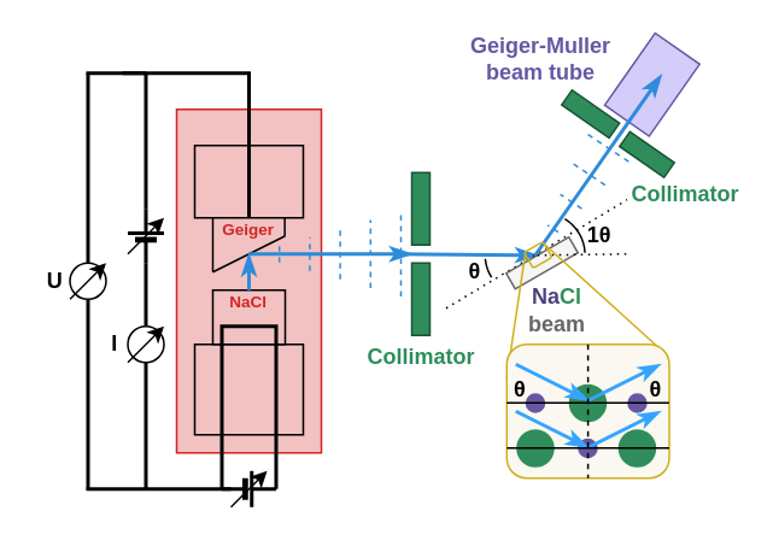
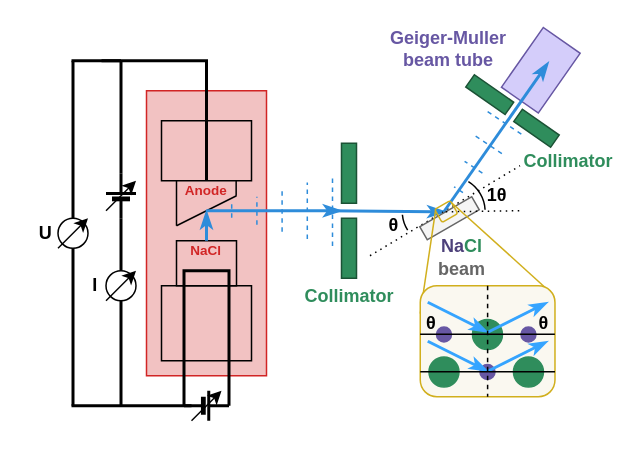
- <mxCell id="47" value="&lt;font size=&quot;1&quot;&gt;&lt;b style=&quot;font-size: 9px;&quot;&gt;Geiger&lt;/b&gt;&lt;/font&gt;" style="text;html=1;strokeColor=none;fillColor=none;align=center;verticalAlign=middle;whiteSpace=wrap;rounded=0;labelBackgroundColor=none;fontColor=#D12525;" parent="1" vertex="1"><mxGeometry x="92" y="119" width="90" height="13" as="geometry" /></mxCell>
+ <mxCell id="47" value="&lt;font size=&quot;1&quot;&gt;&lt;b style=&quot;font-size: 9px;&quot;&gt;Anode&lt;/b&gt;&lt;/font&gt;" style="text;html=1;strokeColor=none;fillColor=none;align=center;verticalAlign=middle;whiteSpace=wrap;rounded=0;labelBackgroundColor=none;fontColor=#D12525;" parent="1" vertex="1"><mxGeometry x="92" y="119" width="90" height="13" as="geometry" /></mxCell>
